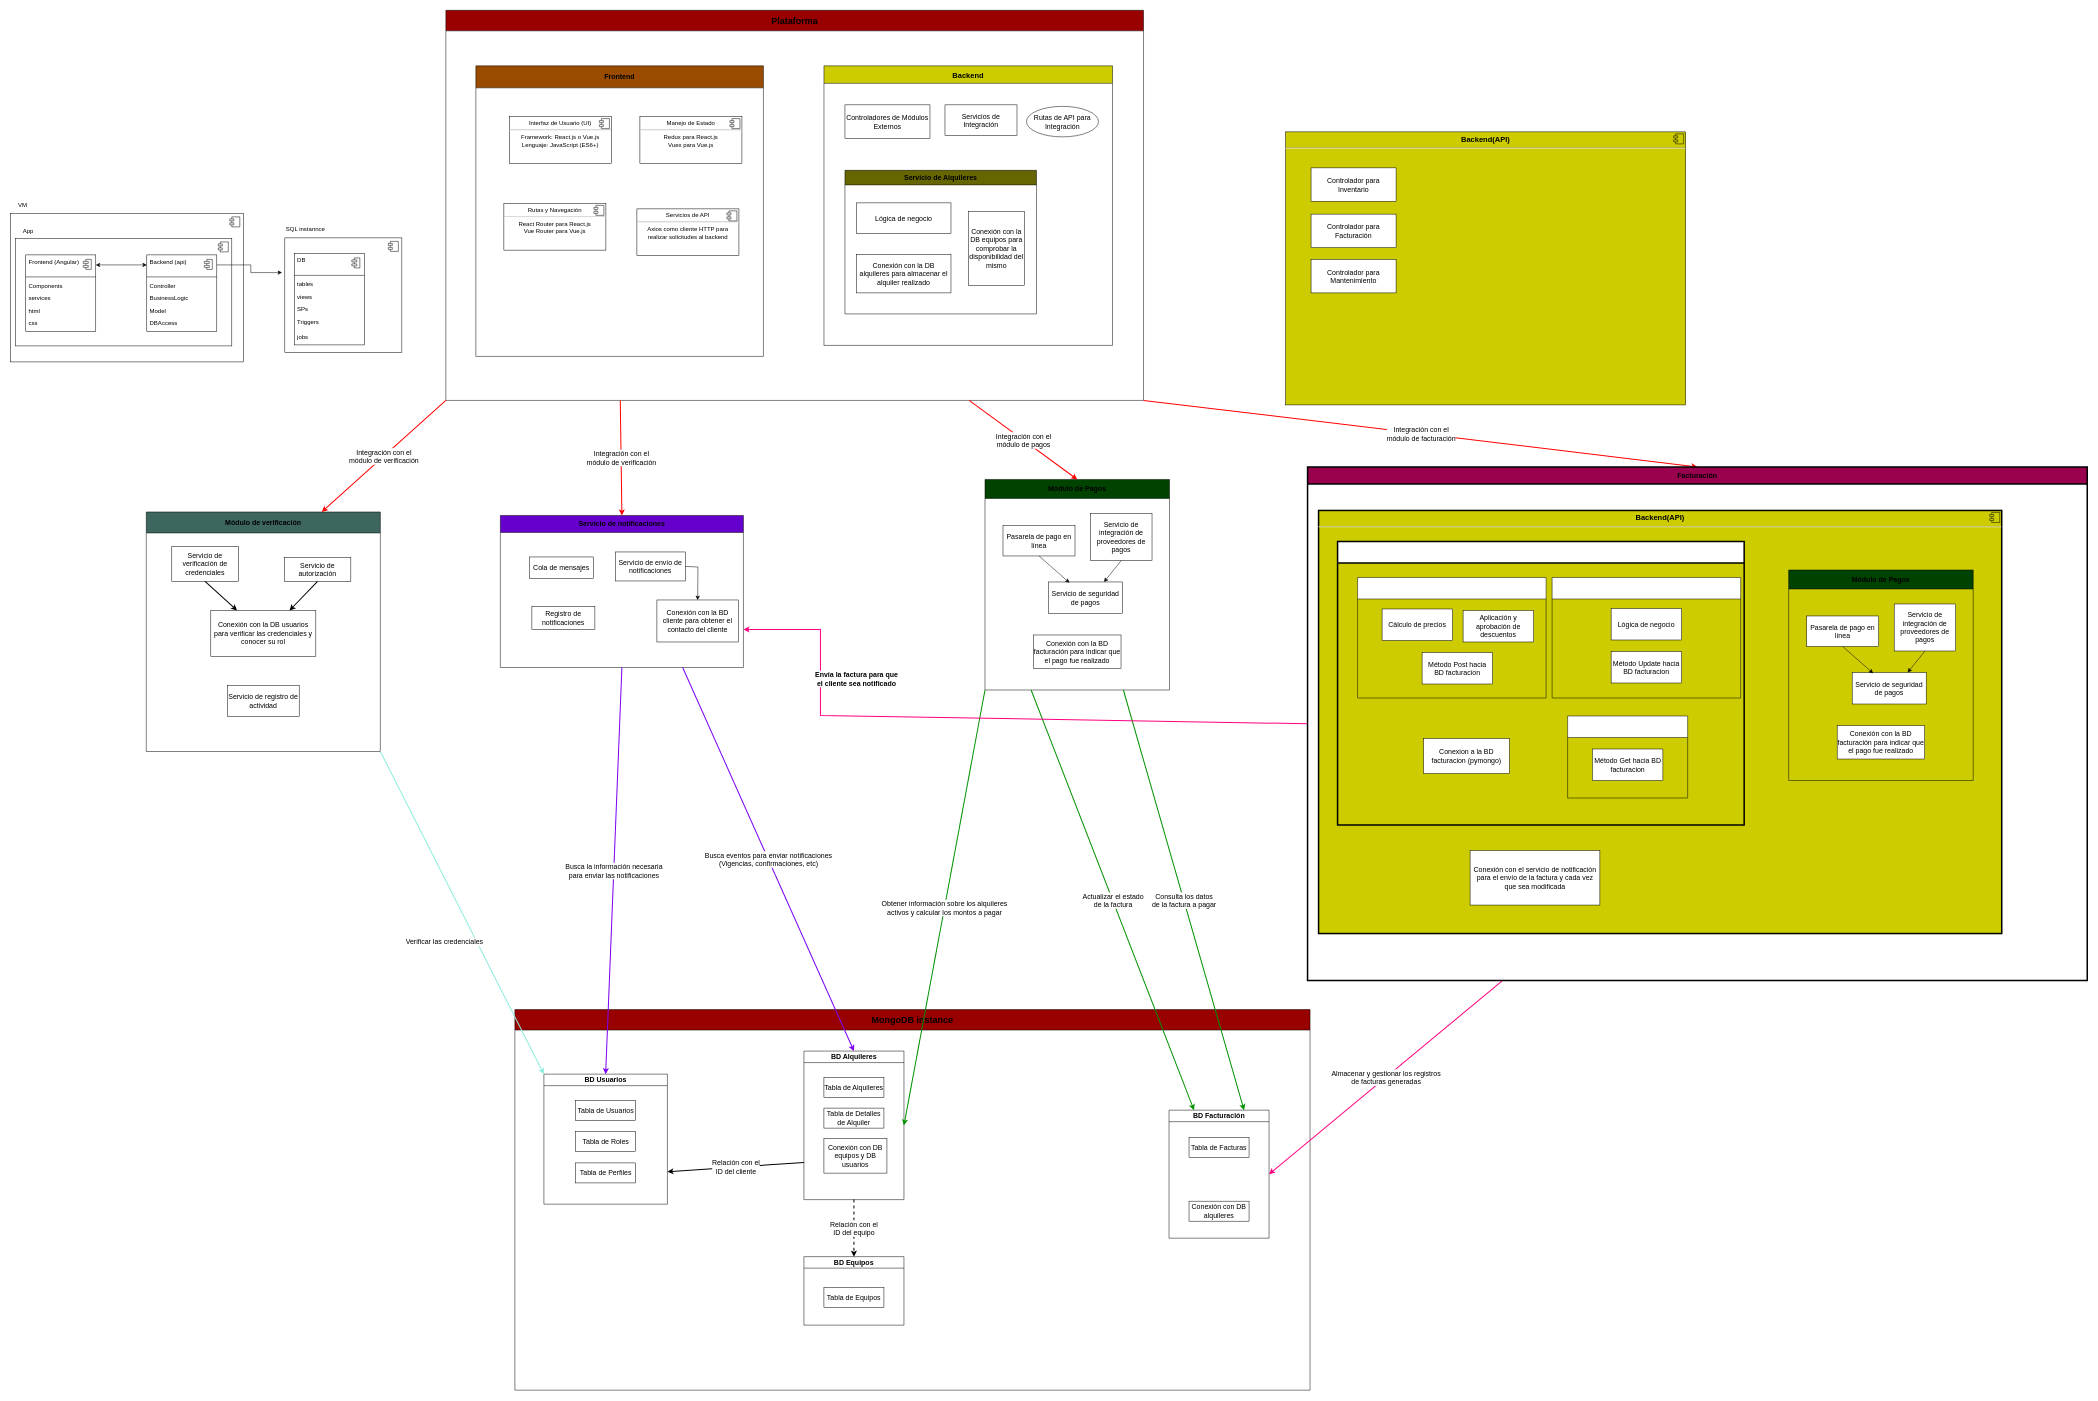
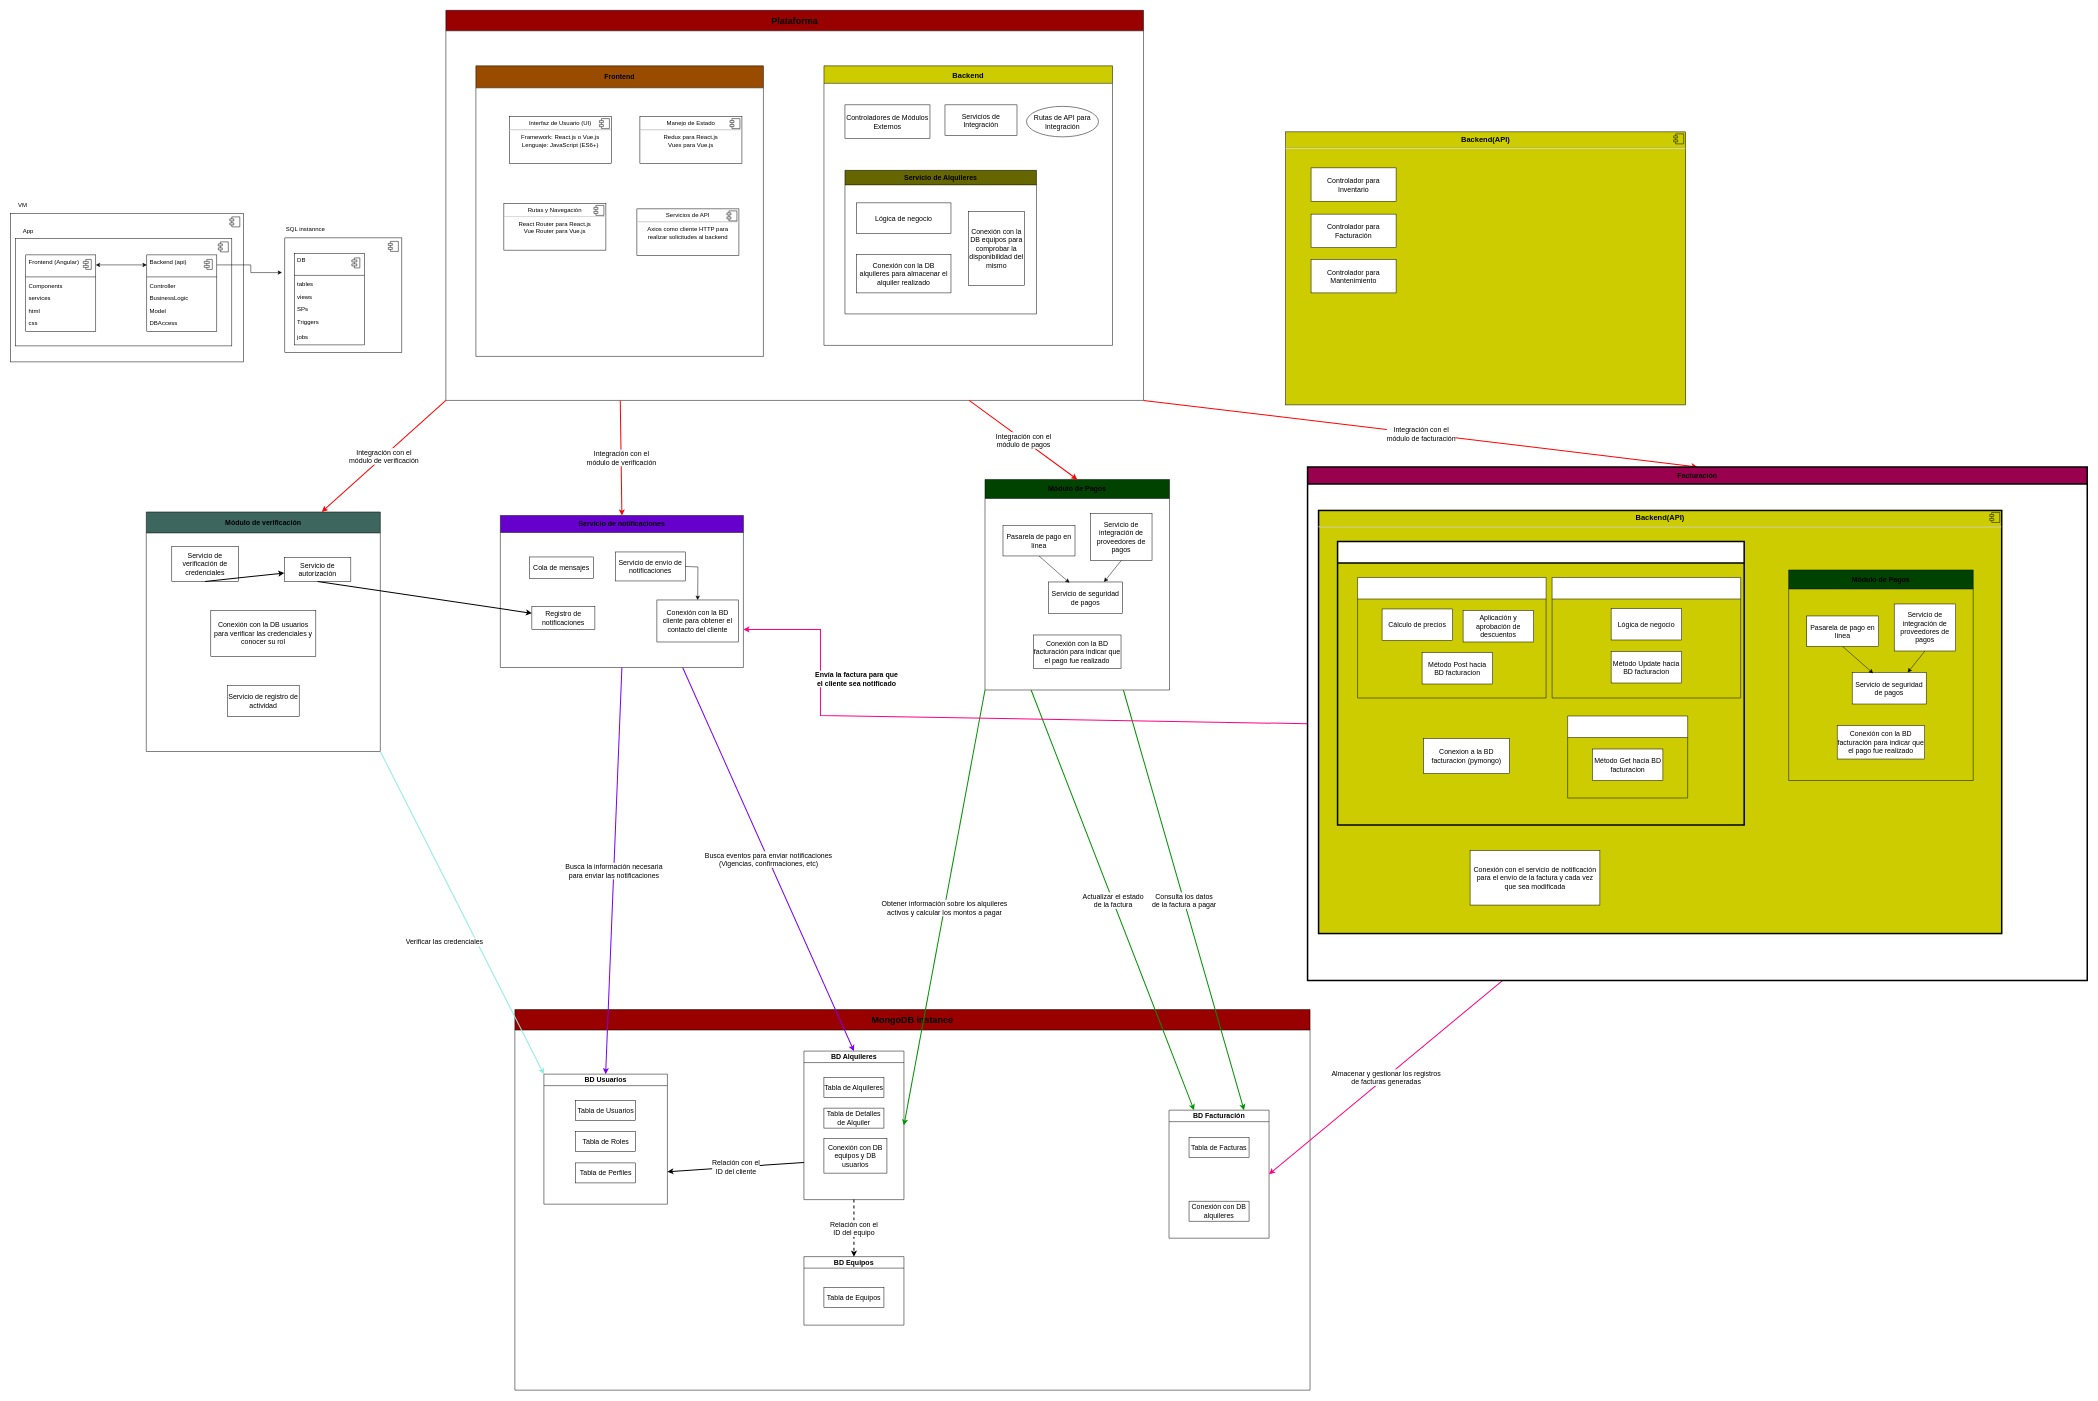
- <mxCell id="26" value="" style="endArrow=classic;html=1;rounded=0;exitX=0.5;exitY=1;exitDx=0;exitDy=0;entryX=0.25;entryY=0;entryDx=0;entryDy=0;fontSize=14;strokeWidth=2;align=center;" parent="20" source="22" target="21" edge="1"><mxGeometry relative="1" as="geometry"><mxPoint x="371" y="243" as="sourcePoint" /><mxPoint x="309" y="183" as="targetPoint" /></mxGeometry></mxCell>
+ <mxCell id="26" value="" style="endArrow=classic;html=1;rounded=0;exitX=0.5;exitY=1;exitDx=0;exitDy=0;fontSize=14;strokeWidth=2;align=center;" parent="20" source="22" target="23" edge="1"><mxGeometry relative="1" as="geometry"><mxPoint x="371" y="243" as="sourcePoint" /><mxPoint x="309" y="183" as="targetPoint" /></mxGeometry></mxCell>
- <mxCell id="25" value="" style="endArrow=classic;html=1;rounded=0;exitX=0.5;exitY=1;exitDx=0;exitDy=0;entryX=0.75;entryY=0;entryDx=0;entryDy=0;fontSize=14;strokeWidth=2;align=center;" parent="20" source="23" target="21" edge="1"><mxGeometry relative="1" as="geometry"><mxPoint x="127" y="10" as="sourcePoint" /><mxPoint x="-94" y="-68" as="targetPoint" /></mxGeometry></mxCell>
+ <mxCell id="25" value="" style="endArrow=classic;html=1;rounded=0;exitX=0.5;exitY=1;exitDx=0;exitDy=0;fontSize=14;strokeWidth=2;align=center;" parent="20" source="23" target="37" edge="1"><mxGeometry relative="1" as="geometry"><mxPoint x="127" y="10" as="sourcePoint" /><mxPoint x="-94" y="-68" as="targetPoint" /></mxGeometry></mxCell>
